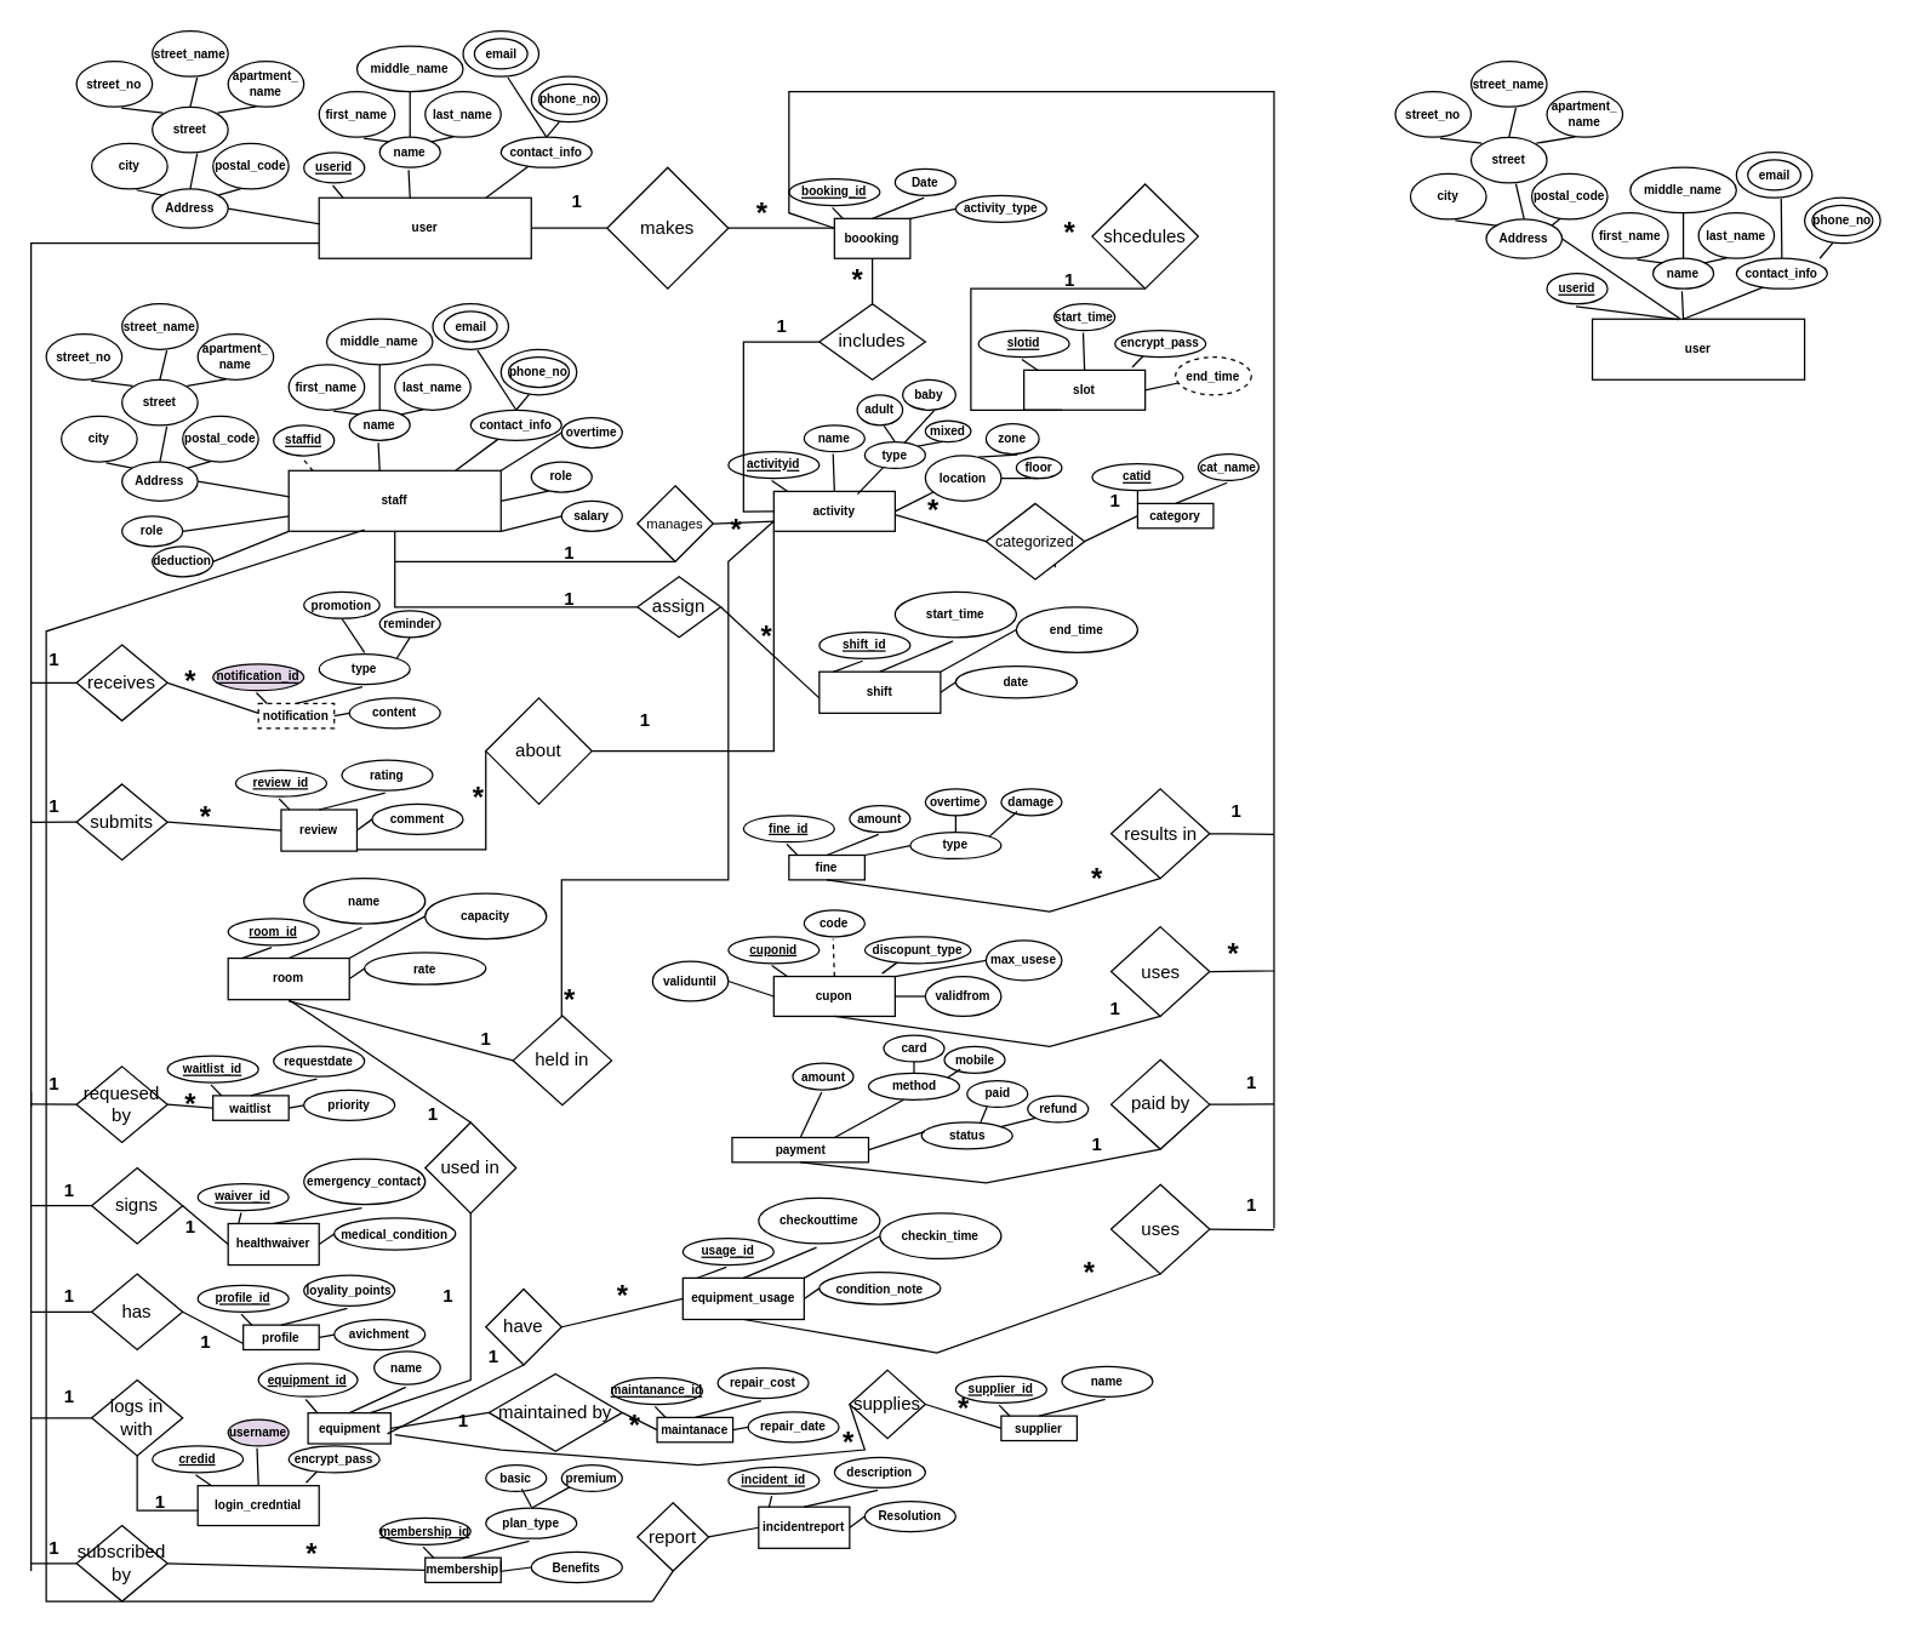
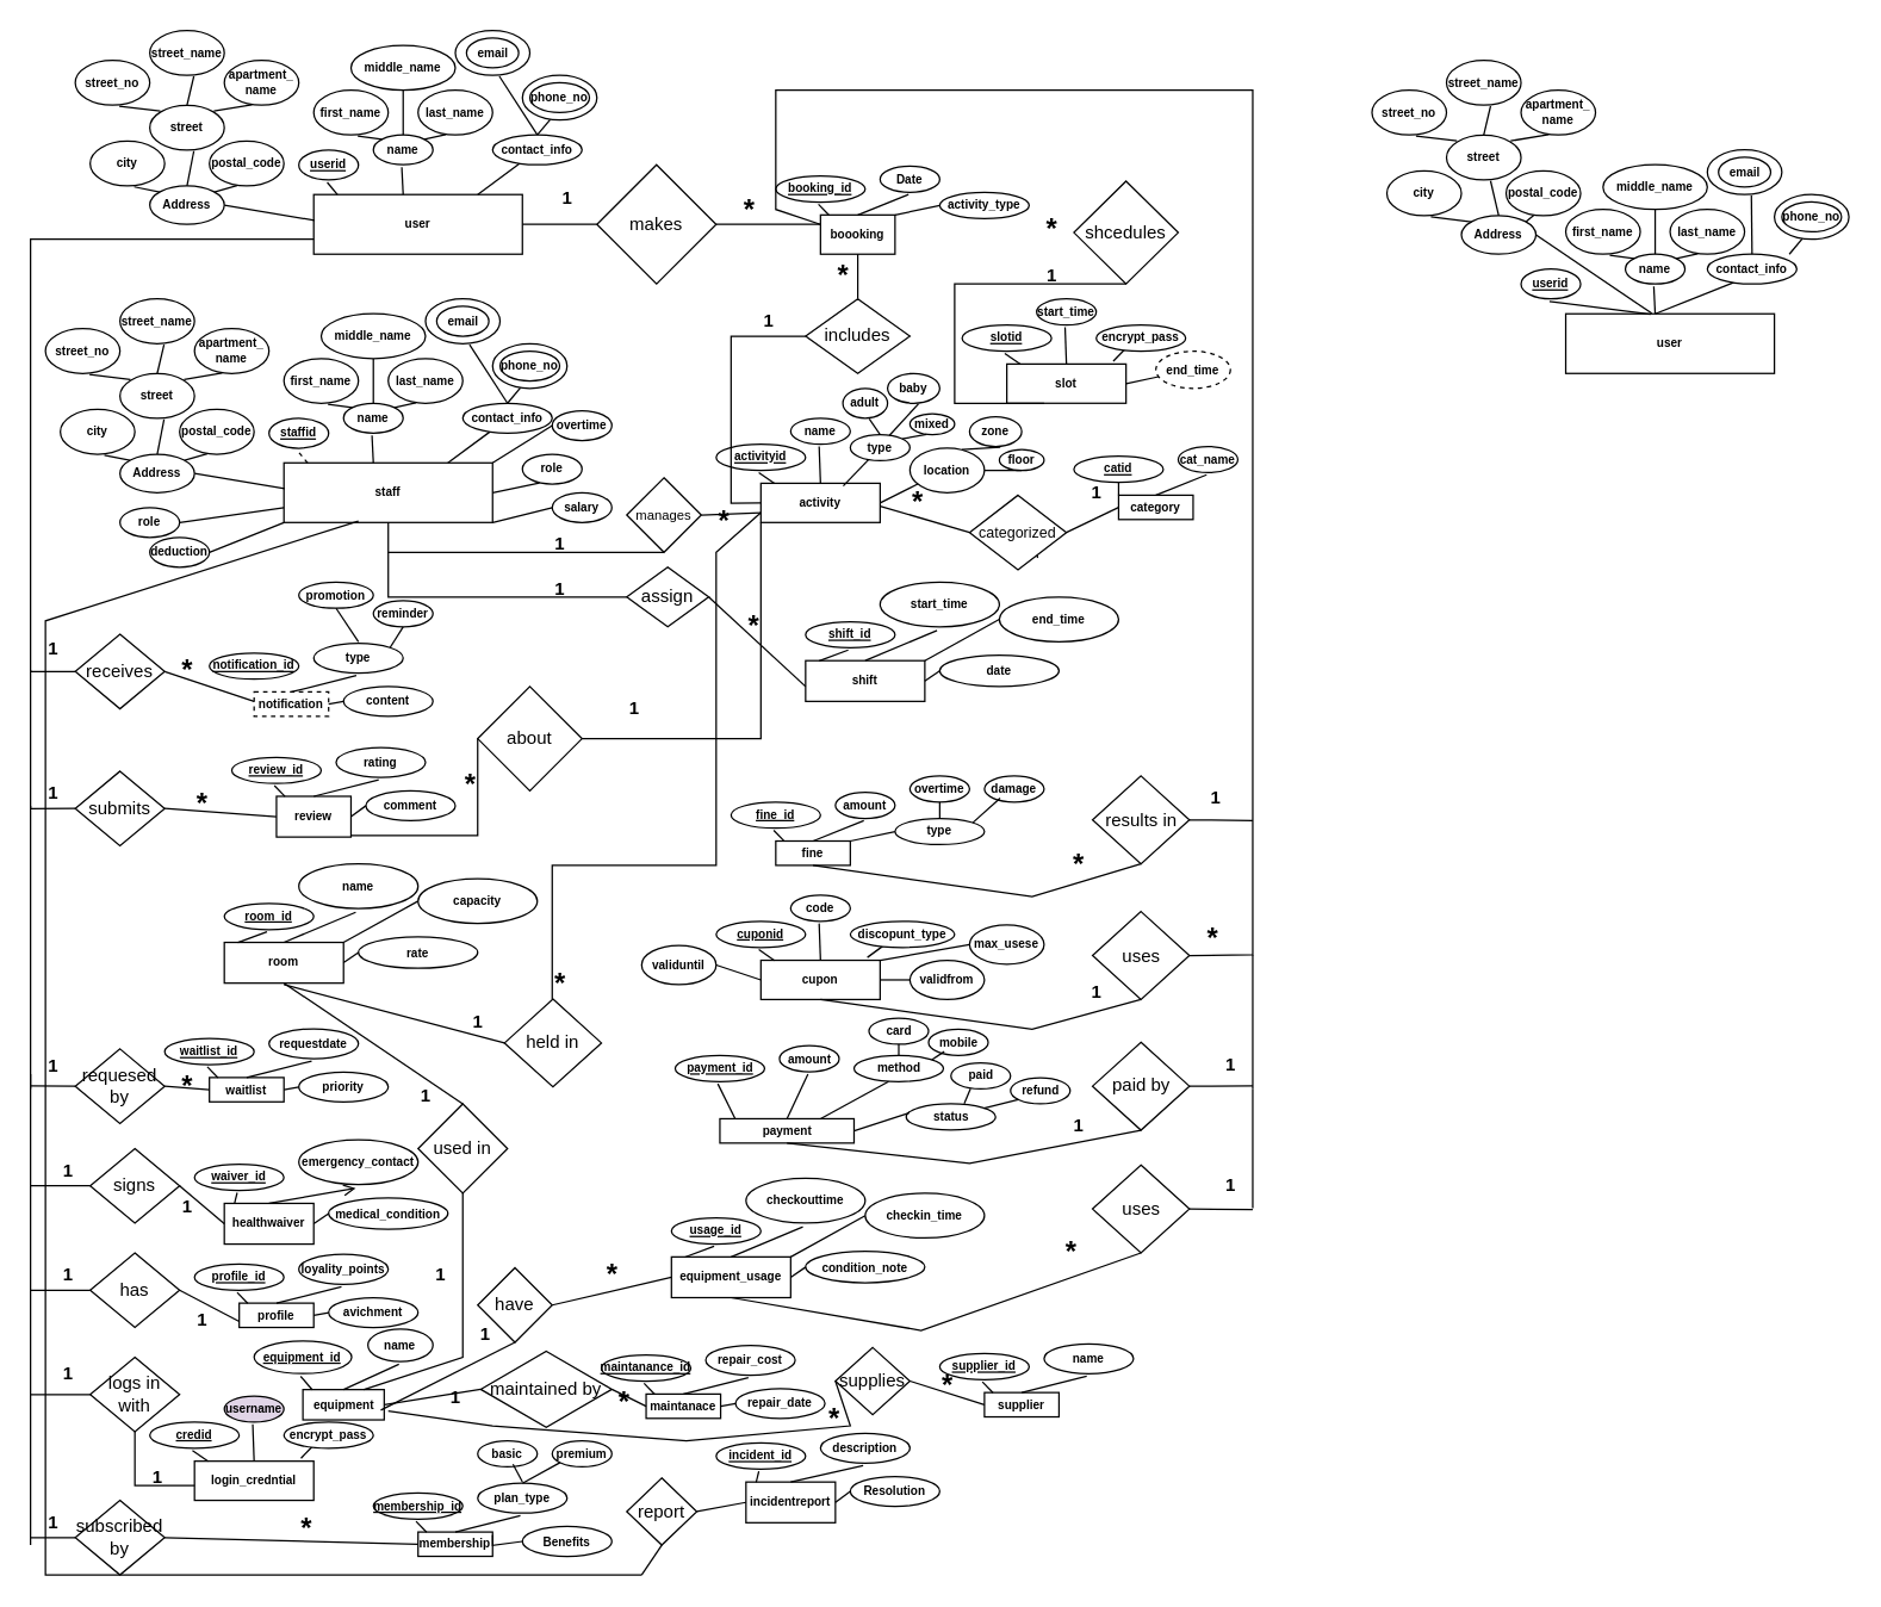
- <mxCell id="175" value="&lt;font&gt;&lt;u&gt;notification_id&lt;/u&gt;&lt;/font&gt;" style="ellipse;whiteSpace=wrap;html=1;fontSize=8;fontStyle=1;verticalAlign=middle;fillColor=#e1d5e7;" parent="172" vertex="1"><mxGeometry y="6.539" width="60" height="17.539" as="geometry" /></mxCell>
+ <mxCell id="175" value="&lt;font&gt;&lt;u&gt;notification_id&lt;/u&gt;&lt;/font&gt;" style="ellipse;whiteSpace=wrap;html=1;fontSize=8;fontStyle=1;verticalAlign=middle;" parent="172" vertex="1"><mxGeometry y="6.539" width="60" height="17.539" as="geometry" /></mxCell>
- <mxCell id="174" value="" style="endArrow=none;html=1;rounded=0;exitX=0.114;exitY=0.004;exitDx=0;exitDy=0;exitPerimeter=0;entryX=0.477;entryY=1.082;entryDx=0;entryDy=0;entryPerimeter=0;fontSize=8;fontStyle=1;verticalAlign=middle;" parent="172" source="173" target="175" edge="1"><mxGeometry width="50" height="50" relative="1" as="geometry"><mxPoint x="40" y="23.921" as="sourcePoint" /><mxPoint x="30" y="6.382" as="targetPoint" /></mxGeometry></mxCell>
- <mxCell id="373" value="" style="endArrow=none;html=1;rounded=0;exitX=0.5;exitY=0;exitDx=0;exitDy=0;entryX=0.477;entryY=1.082;entryDx=0;entryDy=0;entryPerimeter=0;fontSize=8;fontStyle=1;verticalAlign=middle;dashed=1;" parent="369" source="370" target="374" edge="1"><mxGeometry width="50" height="50" relative="1" as="geometry"><mxPoint x="90" y="43.691" as="sourcePoint" /><mxPoint x="80" y="17.382" as="targetPoint" /></mxGeometry></mxCell>
+ <mxCell id="373" value="" style="endArrow=none;html=1;rounded=0;exitX=0.5;exitY=0;exitDx=0;exitDy=0;entryX=0.477;entryY=1.082;entryDx=0;entryDy=0;entryPerimeter=0;fontSize=8;fontStyle=1;verticalAlign=middle;" parent="369" source="370" target="374" edge="1"><mxGeometry width="50" height="50" relative="1" as="geometry"><mxPoint x="90" y="43.691" as="sourcePoint" /><mxPoint x="80" y="17.382" as="targetPoint" /></mxGeometry></mxCell>
+ <mxCell id="103" value="&lt;font&gt;&lt;u&gt;payment_id&lt;/u&gt;&lt;/font&gt;" style="ellipse;whiteSpace=wrap;html=1;fontSize=8;fontStyle=1;verticalAlign=middle;" parent="102" vertex="1"><mxGeometry y="6.539" width="60" height="17.539" as="geometry" /></mxCell>
+ <mxCell id="109" value="" style="endArrow=none;html=1;rounded=0;exitX=0.114;exitY=0.004;exitDx=0;exitDy=0;exitPerimeter=0;entryX=0.477;entryY=1.082;entryDx=0;entryDy=0;entryPerimeter=0;fontSize=8;fontStyle=1;verticalAlign=middle;" parent="100" source="108" target="103" edge="1"><mxGeometry width="50" height="50" relative="1" as="geometry"><mxPoint x="60" y="34.921" as="sourcePoint" /><mxPoint x="50" y="17.382" as="targetPoint" /></mxGeometry></mxCell>
- <mxCell id="216" value="" style="endArrow=none;html=1;rounded=0;exitX=0.5;exitY=0;exitDx=0;exitDy=0;entryX=0.477;entryY=1.082;entryDx=0;entryDy=0;entryPerimeter=0;fontSize=8;fontStyle=1;verticalAlign=middle;" parent="212" source="213" target="217" edge="1"><mxGeometry width="50" height="50" relative="1" as="geometry"><mxPoint x="90" y="32.691" as="sourcePoint" /><mxPoint x="80" y="6.382" as="targetPoint" /></mxGeometry></mxCell>
+ <mxCell id="216" value="" style="endArrow=open;html=1;rounded=0;exitX=0.5;exitY=0;exitDx=0;exitDy=0;entryX=0.477;entryY=1.082;entryDx=0;entryDy=0;entryPerimeter=0;fontSize=8;fontStyle=1;verticalAlign=middle;" parent="212" source="213" target="217" edge="1"><mxGeometry width="50" height="50" relative="1" as="geometry"><mxPoint x="90" y="32.691" as="sourcePoint" /><mxPoint x="80" y="6.382" as="targetPoint" /></mxGeometry></mxCell>
